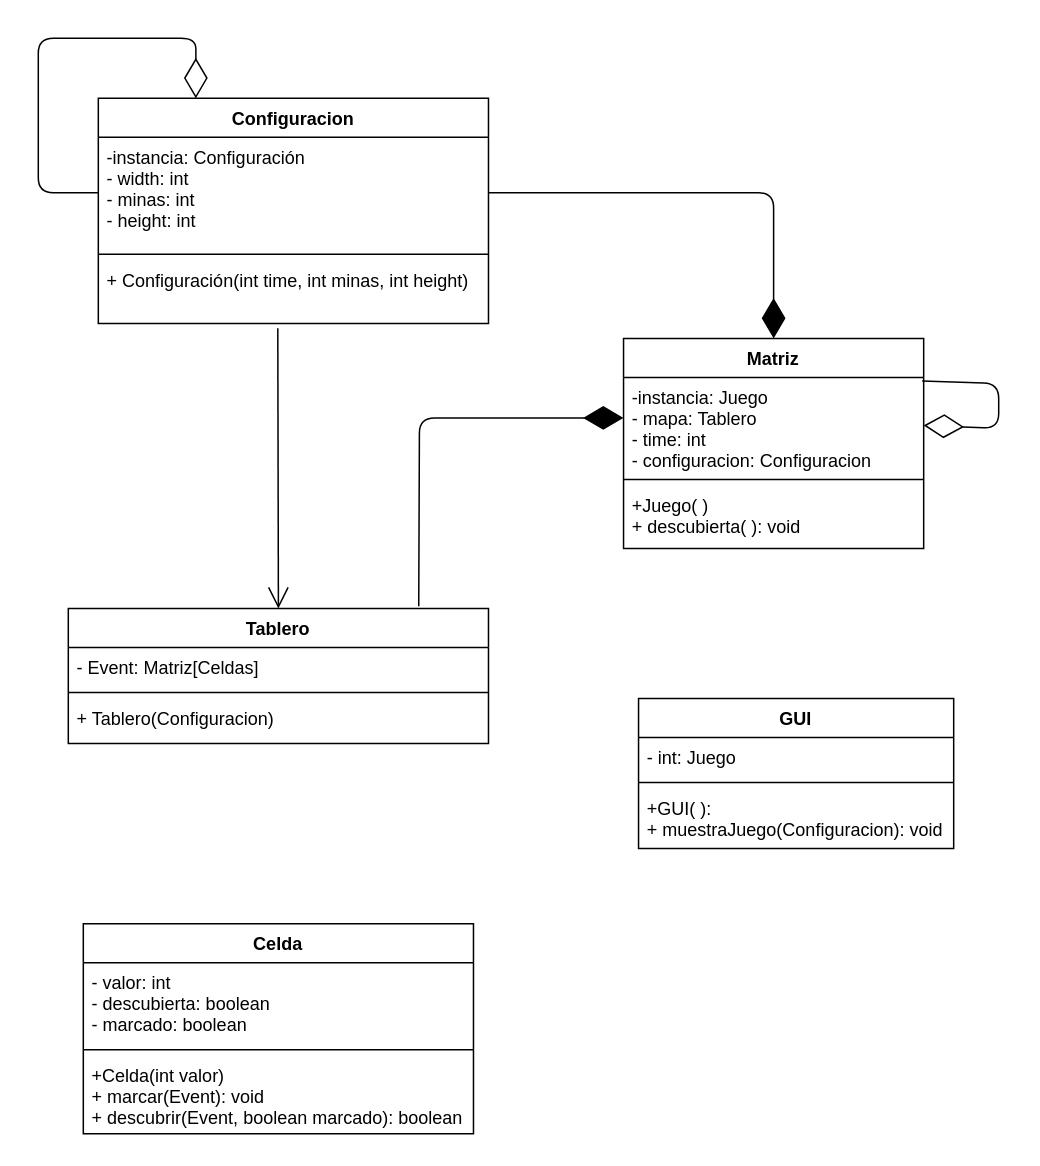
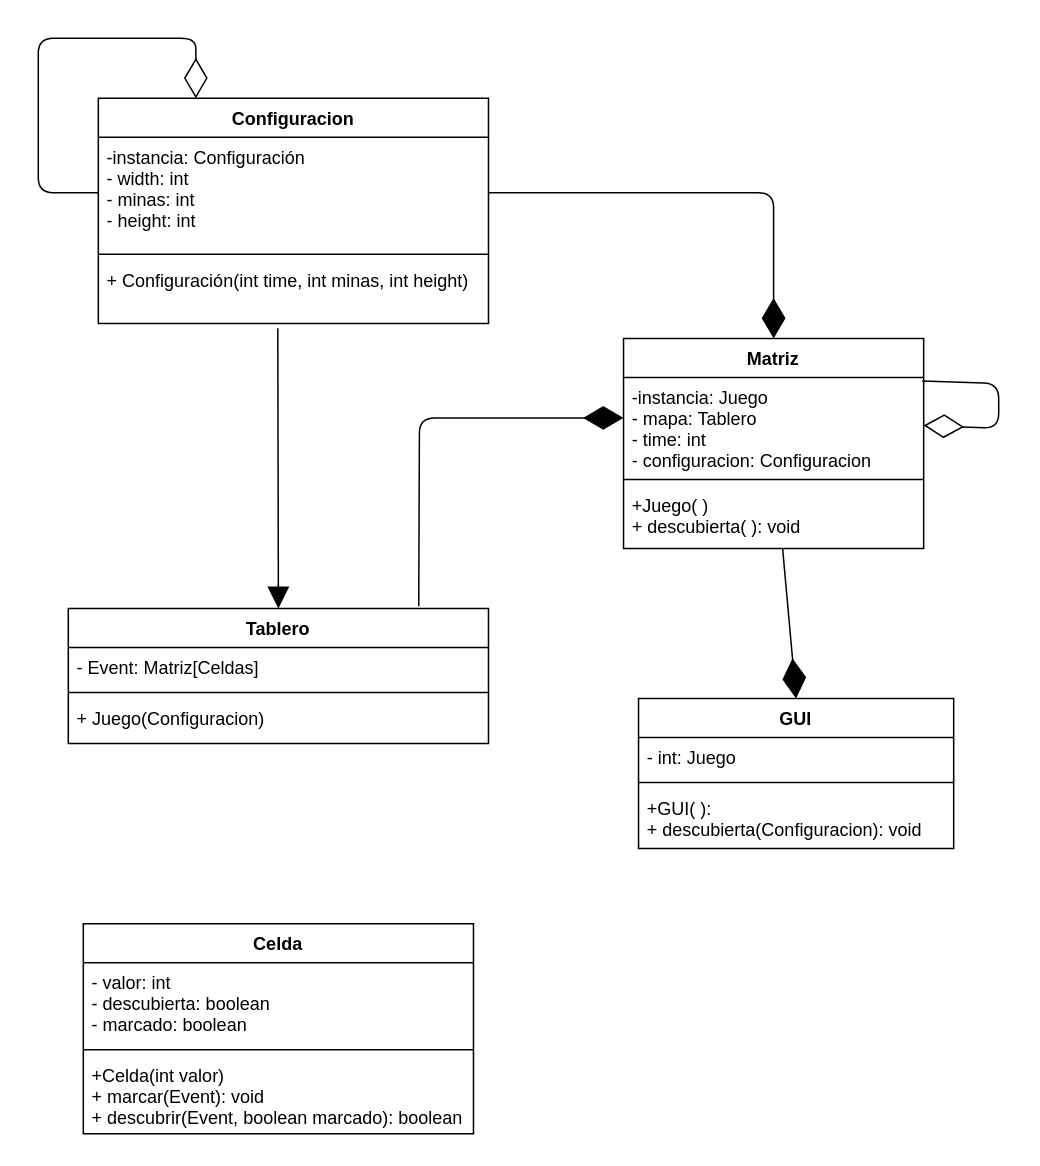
- <mxCell id="25" value="" style="endArrow=open;endFill=1;endSize=12;html=1;exitX=0.46;exitY=1.076;exitDx=0;exitDy=0;exitPerimeter=0;entryX=0.5;entryY=0;entryDx=0;entryDy=0;" parent="1" source="22" target="15" edge="1"><mxGeometry width="160" relative="1" as="geometry"><mxPoint x="270" y="270" as="sourcePoint" /><mxPoint x="430" y="270" as="targetPoint" /></mxGeometry></mxCell>
+ <mxCell id="25" value="" style="endArrow=block;endFill=1;endSize=12;html=1;exitX=0.46;exitY=1.076;exitDx=0;exitDy=0;exitPerimeter=0;entryX=0.5;entryY=0;entryDx=0;entryDy=0;" parent="1" source="22" target="15" edge="1"><mxGeometry width="160" relative="1" as="geometry"><mxPoint x="270" y="270" as="sourcePoint" /><mxPoint x="430" y="270" as="targetPoint" /></mxGeometry></mxCell>
+ <mxCell id="27" value="" style="endArrow=diamondThin;endFill=1;endSize=24;html=1;exitX=0.53;exitY=1;exitDx=0;exitDy=0;exitPerimeter=0;entryX=0.5;entryY=0;entryDx=0;entryDy=0;" parent="1" source="14" target="6" edge="1"><mxGeometry width="160" relative="1" as="geometry"><mxPoint x="470" y="370" as="sourcePoint" /><mxPoint x="630" y="370" as="targetPoint" /></mxGeometry></mxCell>
- <mxCell id="18" value="+ Tablero(Configuracion)" style="text;strokeColor=none;fillColor=none;align=left;verticalAlign=top;spacingLeft=4;spacingRight=4;overflow=hidden;rotatable=0;points=[[0,0.5],[1,0.5]];portConstraint=eastwest;" parent="15" vertex="1"><mxGeometry y="60" width="280" height="30" as="geometry" /></mxCell>
+ <mxCell id="18" value="+ Juego(Configuracion)" style="text;strokeColor=none;fillColor=none;align=left;verticalAlign=top;spacingLeft=4;spacingRight=4;overflow=hidden;rotatable=0;points=[[0,0.5],[1,0.5]];portConstraint=eastwest;" parent="15" vertex="1"><mxGeometry y="60" width="280" height="30" as="geometry" /></mxCell>
- <mxCell id="9" value="+GUI( ):&#10;+ muestraJuego(Configuracion): void" style="text;strokeColor=none;fillColor=none;align=left;verticalAlign=top;spacingLeft=4;spacingRight=4;overflow=hidden;rotatable=0;points=[[0,0.5],[1,0.5]];portConstraint=eastwest;" parent="6" vertex="1"><mxGeometry y="60" width="210" height="40" as="geometry" /></mxCell>
+ <mxCell id="9" value="+GUI( ):&#10;+ descubierta(Configuracion): void" style="text;strokeColor=none;fillColor=none;align=left;verticalAlign=top;spacingLeft=4;spacingRight=4;overflow=hidden;rotatable=0;points=[[0,0.5],[1,0.5]];portConstraint=eastwest;" parent="6" vertex="1"><mxGeometry y="60" width="210" height="40" as="geometry" /></mxCell>
